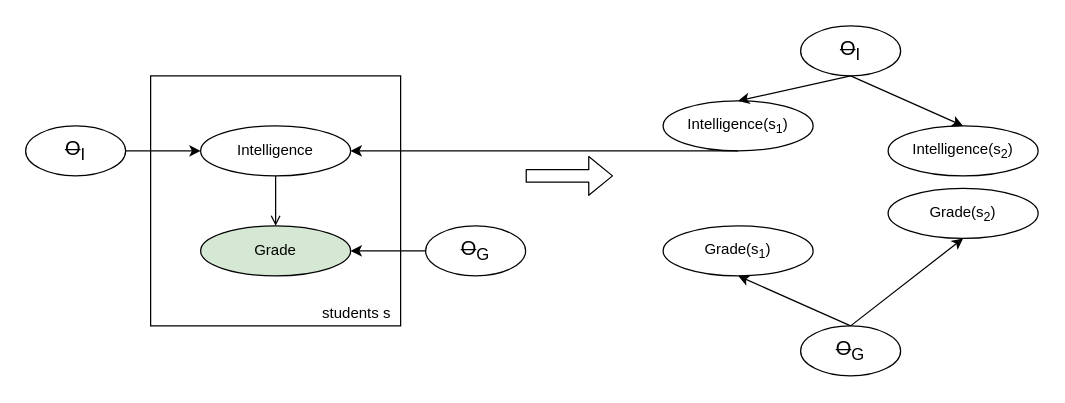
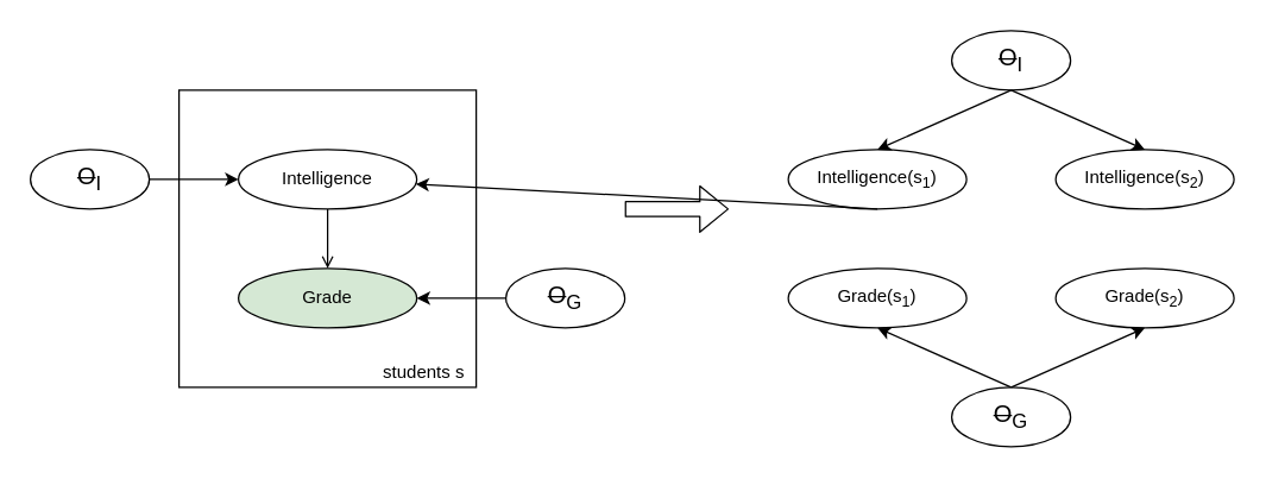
- <mxCell id="8" value="Intelligence(s&lt;sub&gt;1&lt;/sub&gt;)" style="ellipse;whiteSpace=wrap;html=1;" parent="1" vertex="1"><mxGeometry x="530" y="80" width="120" height="40" as="geometry" /></mxCell>
+ <mxCell id="8" value="Intelligence(s&lt;sub&gt;1&lt;/sub&gt;)" style="ellipse;whiteSpace=wrap;html=1;" parent="1" vertex="1"><mxGeometry x="530" y="100" width="120" height="40" as="geometry" /></mxCell>
- <mxCell id="11" value="Grade(s&lt;sub&gt;2&lt;/sub&gt;)" style="ellipse;whiteSpace=wrap;html=1;" parent="1" vertex="1"><mxGeometry x="710" y="150" width="120" height="40" as="geometry" /></mxCell>
+ <mxCell id="11" value="Grade(s&lt;sub&gt;2&lt;/sub&gt;)" style="ellipse;whiteSpace=wrap;html=1;" parent="1" vertex="1"><mxGeometry x="710" y="180" width="120" height="40" as="geometry" /></mxCell>
